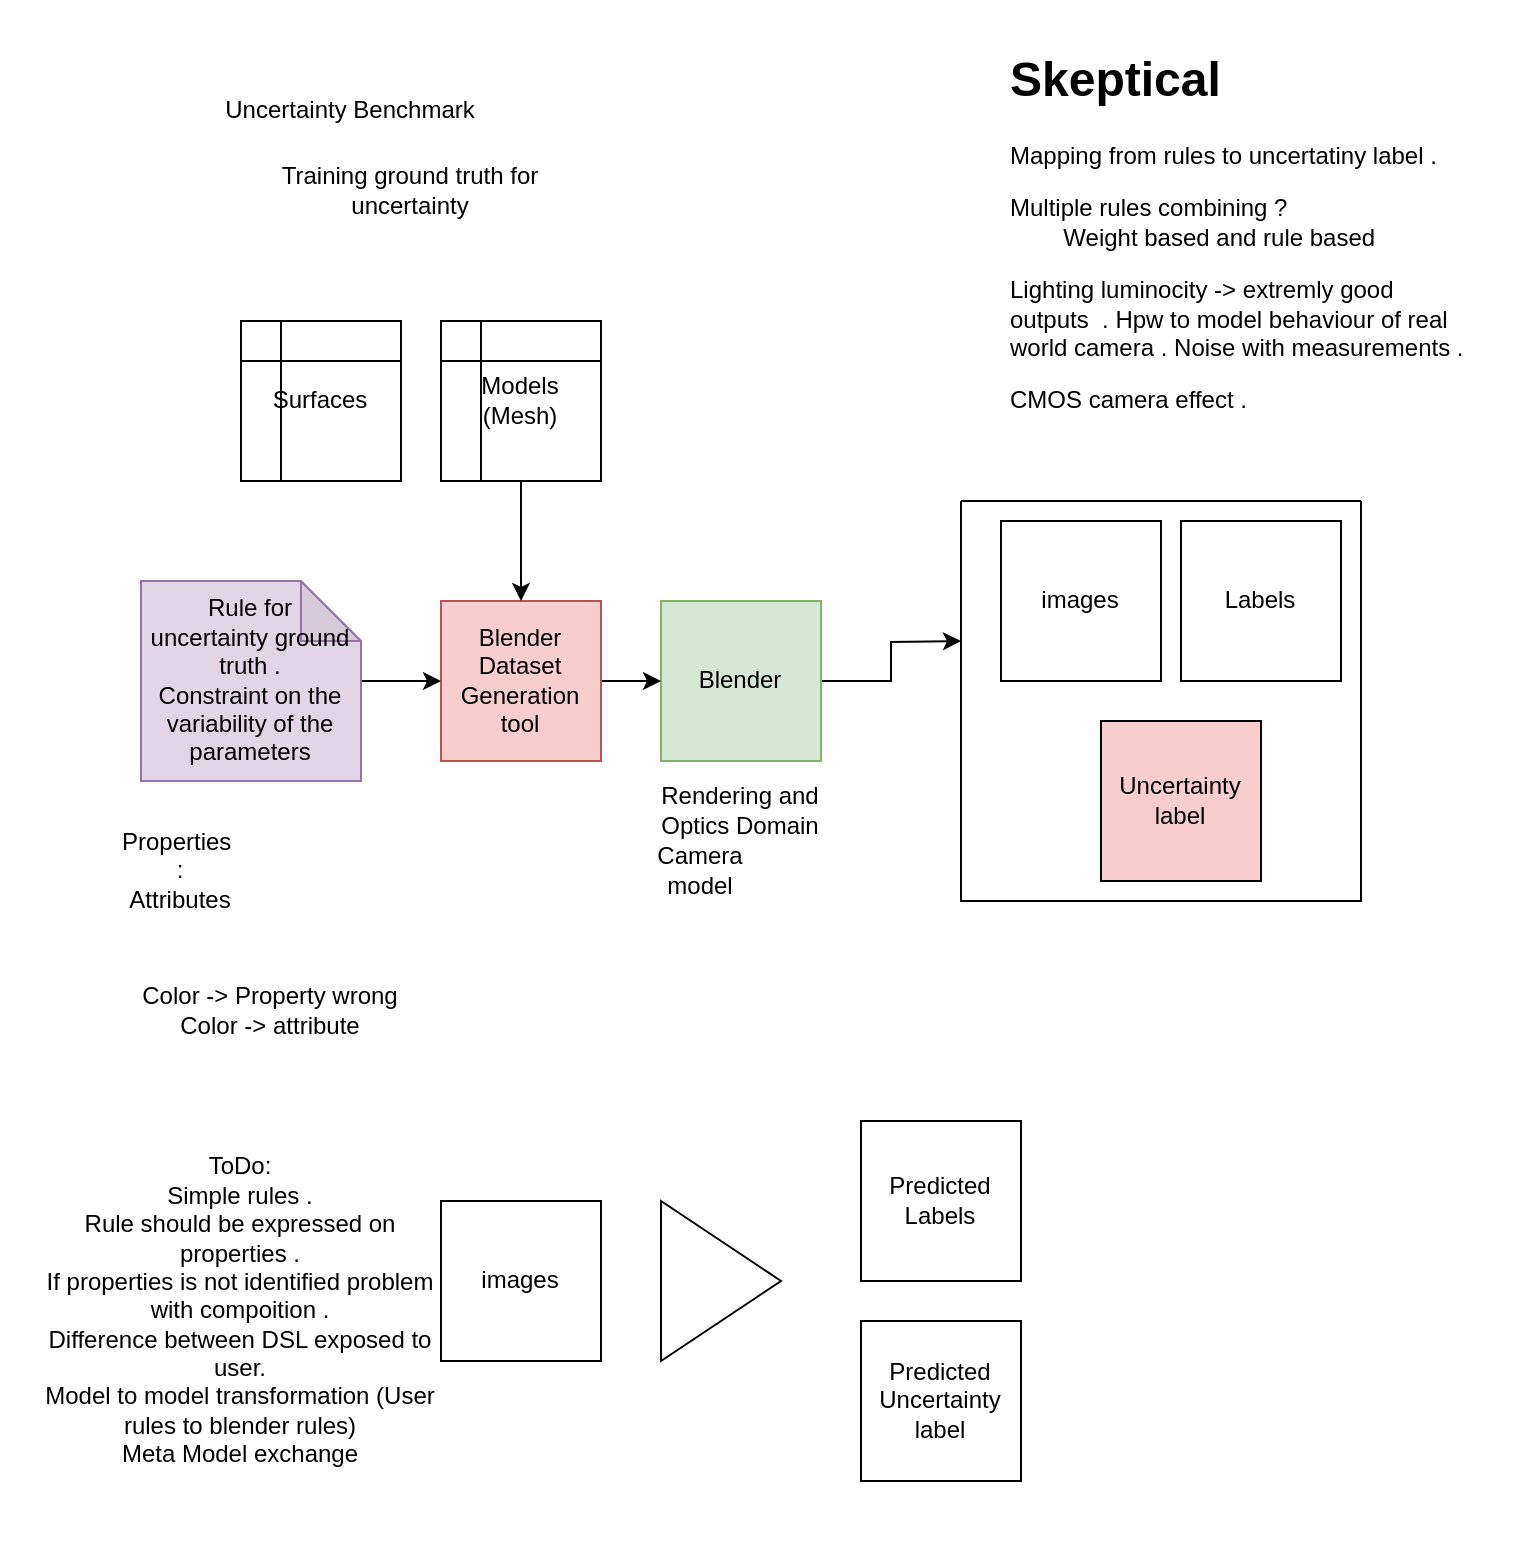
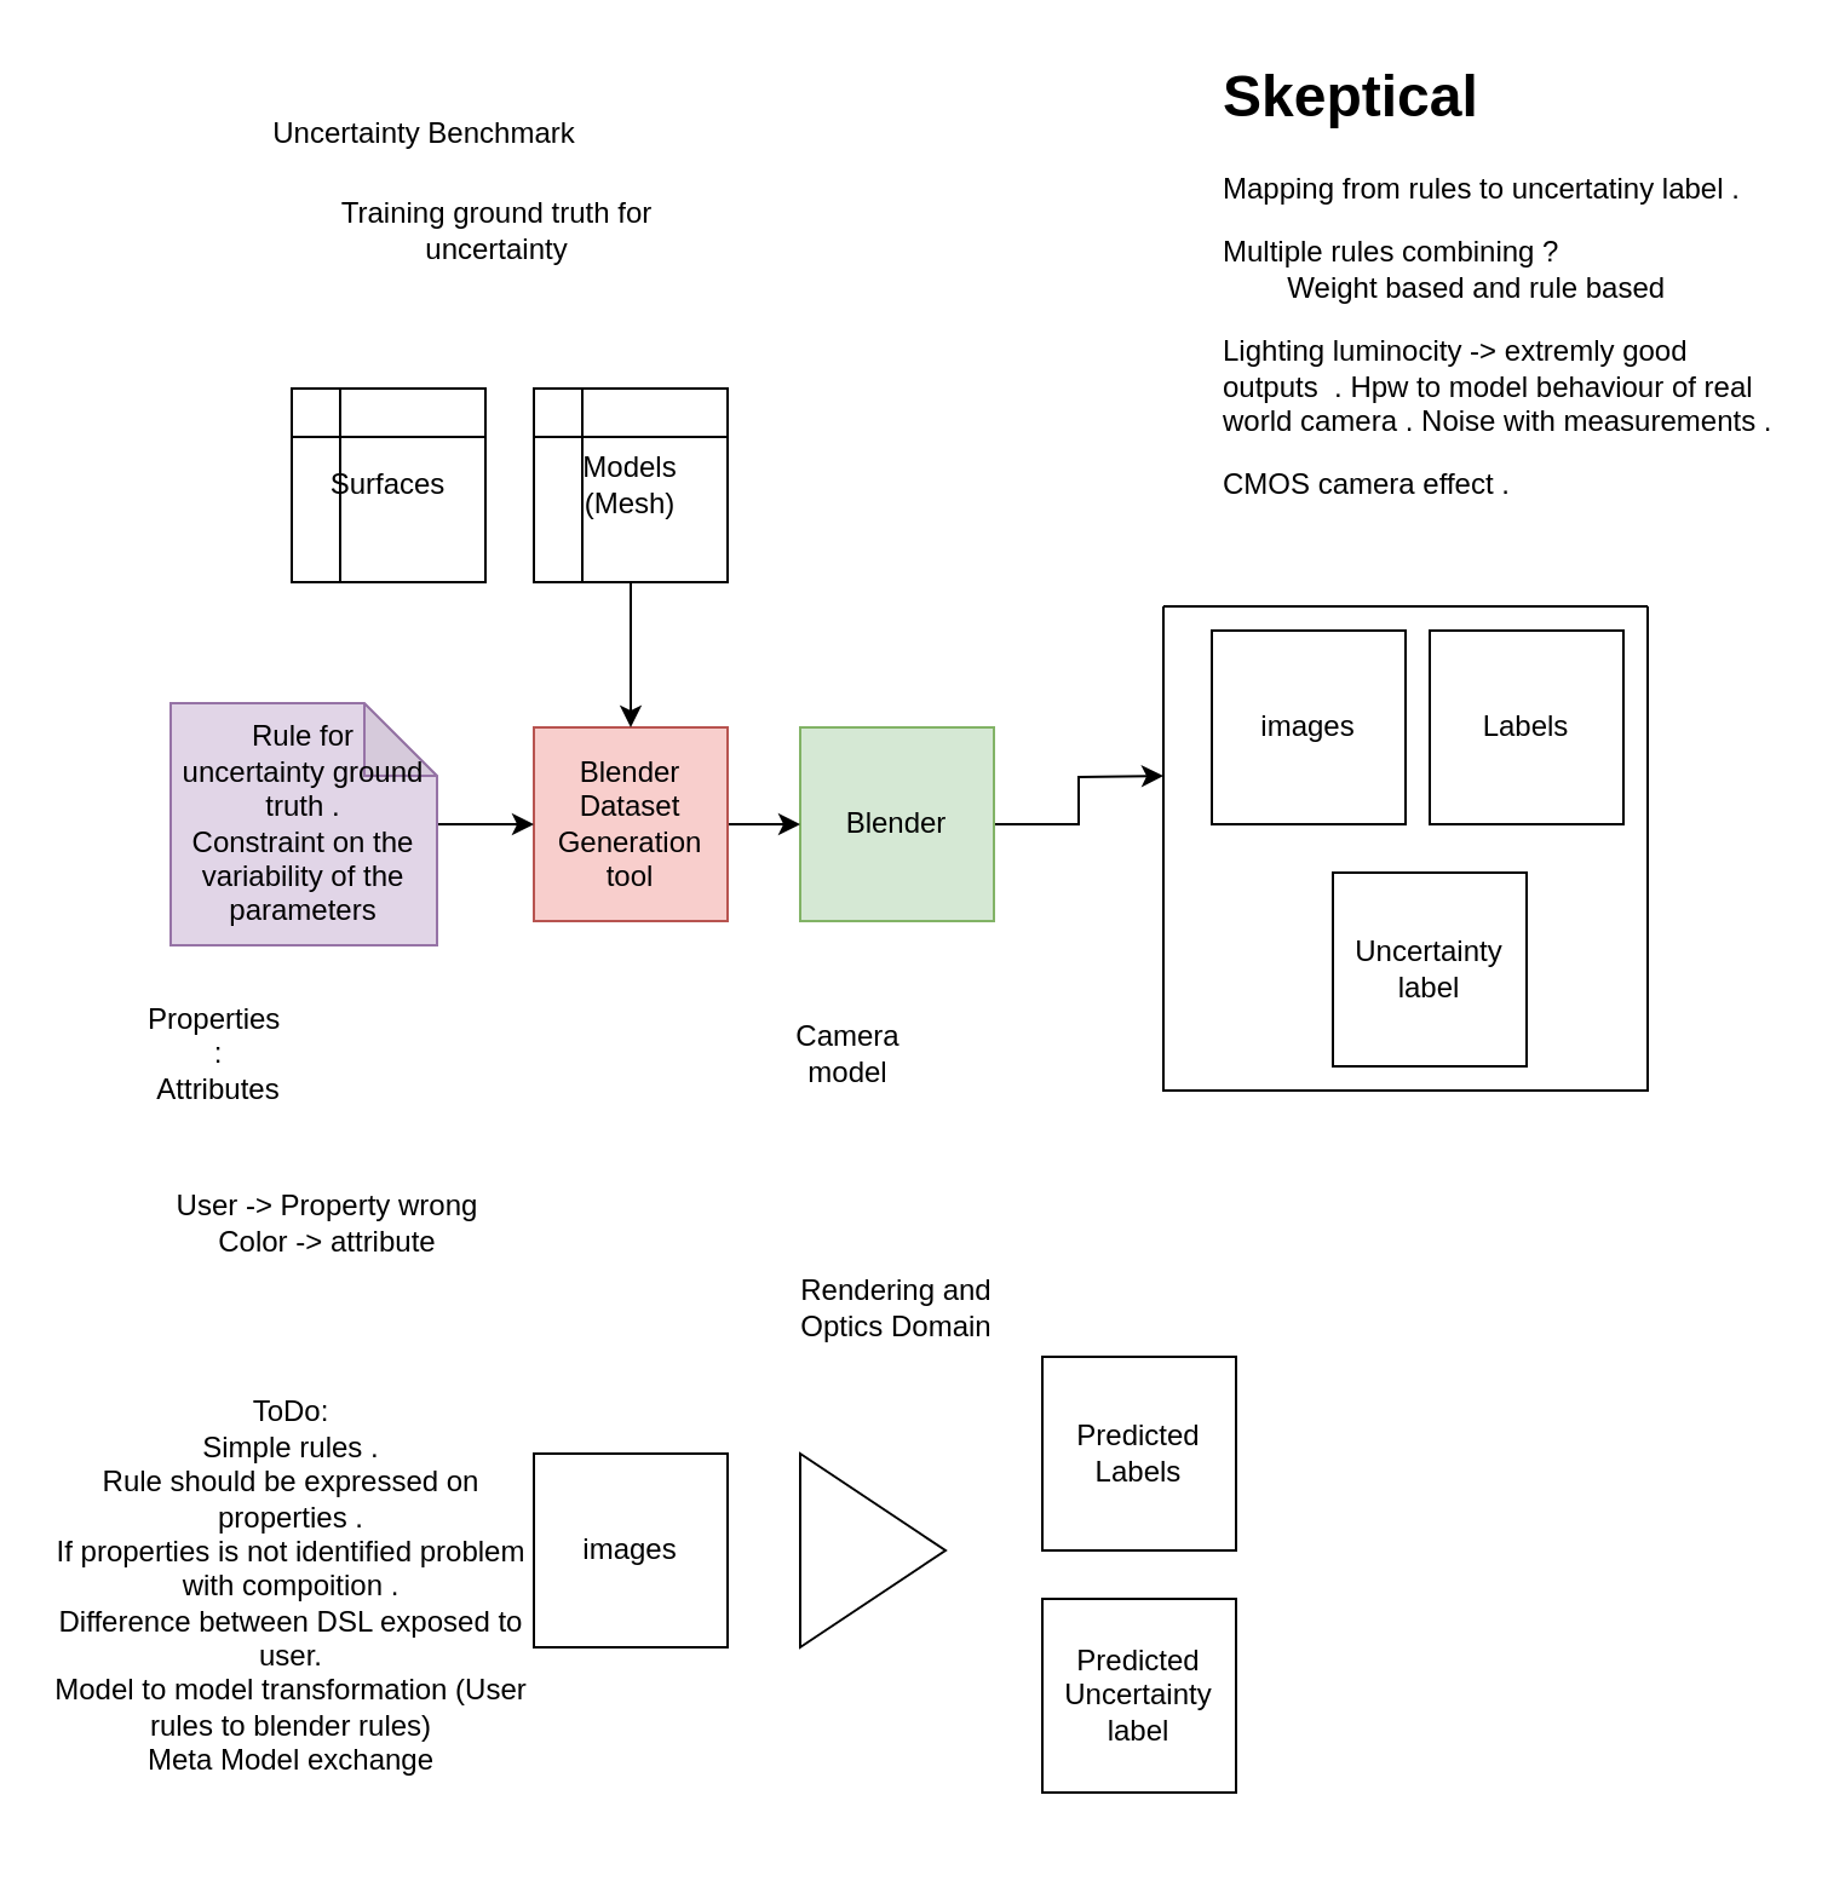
- <mxCell id="14" value="&lt;div&gt;Uncertainty&lt;/div&gt;&lt;div&gt;label&lt;br&gt;&lt;/div&gt;" style="whiteSpace=wrap;html=1;aspect=fixed;fillColor=#f8cecc;" vertex="1" parent="11"><mxGeometry x="70" y="110" width="80" height="80" as="geometry" /></mxCell>
+ <mxCell id="14" value="&lt;div&gt;Uncertainty&lt;/div&gt;&lt;div&gt;label&lt;br&gt;&lt;/div&gt;" style="whiteSpace=wrap;html=1;aspect=fixed;" vertex="1" parent="11"><mxGeometry x="70" y="110" width="80" height="80" as="geometry" /></mxCell>
- <mxCell id="22" value="&lt;div&gt;Rendering and Optics Domain &lt;br&gt;&lt;/div&gt;" style="text;html=1;strokeColor=none;fillColor=none;align=center;verticalAlign=middle;whiteSpace=wrap;rounded=0;" vertex="1" parent="1"><mxGeometry x="325" y="390" width="90" height="30" as="geometry" /></mxCell>
+ <mxCell id="22" value="&lt;div&gt;Rendering and Optics Domain &lt;br&gt;&lt;/div&gt;" style="text;html=1;strokeColor=none;fillColor=none;align=center;verticalAlign=middle;whiteSpace=wrap;rounded=0;" vertex="1" parent="1"><mxGeometry x="325" y="525" width="90" height="30" as="geometry" /></mxCell>
- <mxCell id="25" value="&lt;div&gt;Color -&amp;gt; Property wrong&lt;/div&gt;&lt;div&gt;Color -&amp;gt; attribute &lt;br&gt;&lt;/div&gt;" style="text;html=1;strokeColor=none;fillColor=none;align=center;verticalAlign=middle;whiteSpace=wrap;rounded=0;" vertex="1" parent="1"><mxGeometry x="60" y="490" width="150" height="30" as="geometry" /></mxCell>
+ <mxCell id="25" value="&lt;div&gt;User -&amp;gt; Property wrong&lt;/div&gt;&lt;div&gt;Color -&amp;gt; attribute &lt;br&gt;&lt;/div&gt;" style="text;html=1;strokeColor=none;fillColor=none;align=center;verticalAlign=middle;whiteSpace=wrap;rounded=0;" vertex="1" parent="1"><mxGeometry x="60" y="490" width="150" height="30" as="geometry" /></mxCell>
